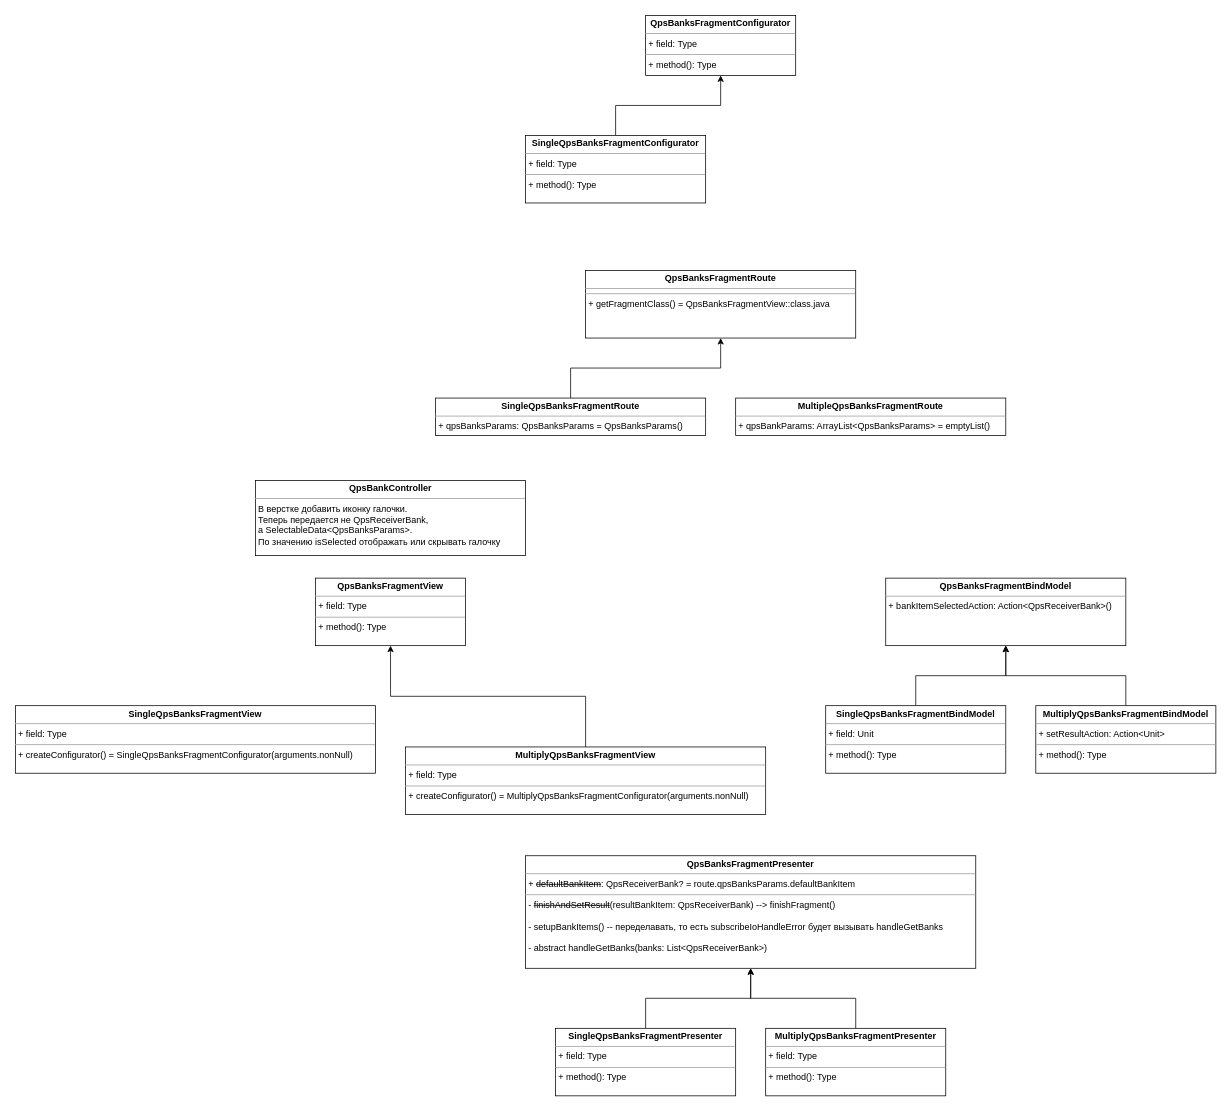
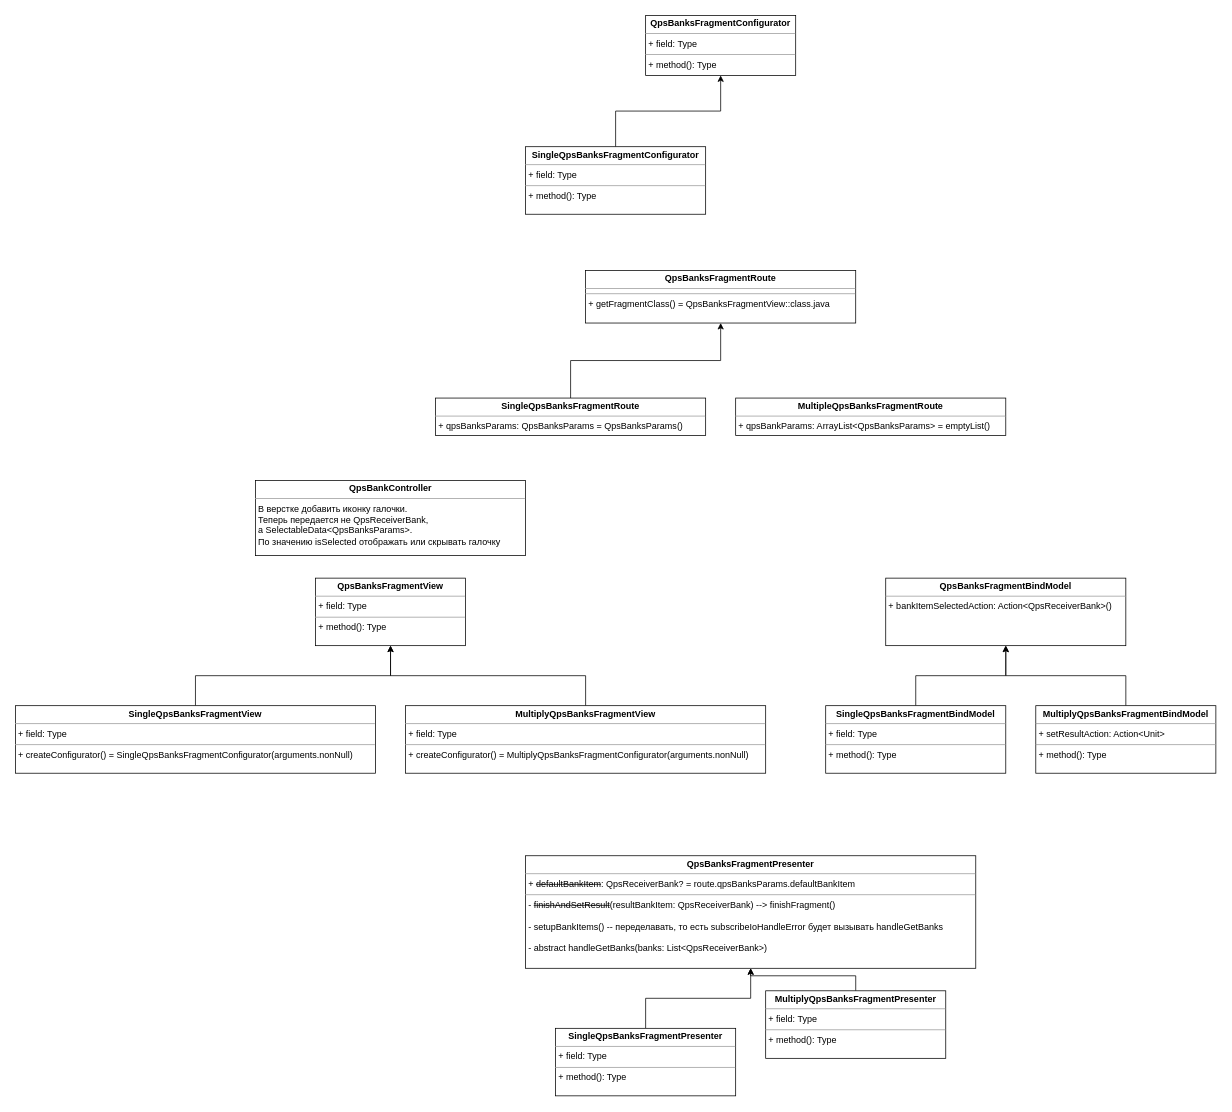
- <mxCell id="24" value="&lt;p style=&quot;margin: 0px ; margin-top: 4px ; text-align: center&quot;&gt;&lt;b&gt;SingleQpsBanksFragmentConfigurator&lt;/b&gt;&lt;/p&gt;&lt;hr size=&quot;1&quot;&gt;&lt;p style=&quot;margin: 0px ; margin-left: 4px&quot;&gt;+ field: Type&lt;/p&gt;&lt;hr size=&quot;1&quot;&gt;&lt;p style=&quot;margin: 0px ; margin-left: 4px&quot;&gt;+ method(): Type&lt;/p&gt;" style="verticalAlign=top;align=left;overflow=fill;fontSize=12;fontFamily=Helvetica;html=1;" vertex="1" parent="1"><mxGeometry y="180" width="240" height="90" as="geometry" x="700" /></mxCell>
+ <mxCell id="24" value="&lt;p style=&quot;margin: 0px ; margin-top: 4px ; text-align: center&quot;&gt;&lt;b&gt;SingleQpsBanksFragmentConfigurator&lt;/b&gt;&lt;/p&gt;&lt;hr size=&quot;1&quot;&gt;&lt;p style=&quot;margin: 0px ; margin-left: 4px&quot;&gt;+ field: Type&lt;/p&gt;&lt;hr size=&quot;1&quot;&gt;&lt;p style=&quot;margin: 0px ; margin-left: 4px&quot;&gt;+ method(): Type&lt;/p&gt;" style="verticalAlign=top;align=left;overflow=fill;fontSize=12;fontFamily=Helvetica;html=1;" vertex="1" parent="1"><mxGeometry x="700" y="195" width="240" height="90" as="geometry" /></mxCell>
- <mxCell id="4" value="&lt;p style=&quot;margin: 0px ; margin-top: 4px ; text-align: center&quot;&gt;&lt;b&gt;QpsBanksFragmentRoute&lt;/b&gt;&lt;/p&gt;&lt;hr size=&quot;1&quot;&gt;&lt;hr size=&quot;1&quot;&gt;&lt;p style=&quot;margin: 0px ; margin-left: 4px&quot;&gt;+ getFragmentClass() = QpsBanksFragmentView::class.java&lt;/p&gt;" style="verticalAlign=top;align=left;overflow=fill;fontSize=12;fontFamily=Helvetica;html=1;" vertex="1" parent="1"><mxGeometry x="780" y="360" width="360" height="90" as="geometry" /></mxCell>
+ <mxCell id="4" value="&lt;p style=&quot;margin: 0px ; margin-top: 4px ; text-align: center&quot;&gt;&lt;b&gt;QpsBanksFragmentRoute&lt;/b&gt;&lt;/p&gt;&lt;hr size=&quot;1&quot;&gt;&lt;hr size=&quot;1&quot;&gt;&lt;p style=&quot;margin: 0px ; margin-left: 4px&quot;&gt;+ getFragmentClass() = QpsBanksFragmentView::class.java&lt;/p&gt;" style="verticalAlign=top;align=left;overflow=fill;fontSize=12;fontFamily=Helvetica;html=1;" vertex="1" parent="1"><mxGeometry x="780" y="360" width="360" height="70" as="geometry" /></mxCell>
+ <mxCell id="6" style="edgeStyle=orthogonalEdgeStyle;rounded=0;orthogonalLoop=1;jettySize=auto;html=1;entryX=0.5;entryY=1;entryDx=0;entryDy=0;" edge="1" parent="1" source="7" target="2"><mxGeometry relative="1" as="geometry" /></mxCell>
- <mxCell id="19" value="&lt;p style=&quot;margin: 0px ; margin-top: 4px ; text-align: center&quot;&gt;&lt;b&gt;SingleQpsBanksFragmentBindModel&lt;/b&gt;&lt;/p&gt;&lt;hr size=&quot;1&quot;&gt;&lt;p style=&quot;margin: 0px ; margin-left: 4px&quot;&gt;+ field: Unit&lt;/p&gt;&lt;hr size=&quot;1&quot;&gt;&lt;p style=&quot;margin: 0px ; margin-left: 4px&quot;&gt;+ method(): Type&lt;/p&gt;" style="verticalAlign=top;align=left;overflow=fill;fontSize=12;fontFamily=Helvetica;html=1;" vertex="1" parent="1"><mxGeometry x="1100" y="940" width="240" height="90" as="geometry" /></mxCell>
+ <mxCell id="19" value="&lt;p style=&quot;margin: 0px ; margin-top: 4px ; text-align: center&quot;&gt;&lt;b&gt;SingleQpsBanksFragmentBindModel&lt;/b&gt;&lt;/p&gt;&lt;hr size=&quot;1&quot;&gt;&lt;p style=&quot;margin: 0px ; margin-left: 4px&quot;&gt;+ field: Type&lt;/p&gt;&lt;hr size=&quot;1&quot;&gt;&lt;p style=&quot;margin: 0px ; margin-left: 4px&quot;&gt;+ method(): Type&lt;/p&gt;" style="verticalAlign=top;align=left;overflow=fill;fontSize=12;fontFamily=Helvetica;html=1;" vertex="1" parent="1"><mxGeometry x="1100" y="940" width="240" height="90" as="geometry" /></mxCell>
- <mxCell id="17" value="&lt;p style=&quot;margin: 0px ; margin-top: 4px ; text-align: center&quot;&gt;&lt;b&gt;MultiplyQpsBanksFragmentView&lt;/b&gt;&lt;/p&gt;&lt;hr size=&quot;1&quot;&gt;&lt;p style=&quot;margin: 0px ; margin-left: 4px&quot;&gt;+ field: Type&lt;/p&gt;&lt;hr size=&quot;1&quot;&gt;&lt;p style=&quot;margin: 0px ; margin-left: 4px&quot;&gt;+ createConfigurator() = MultiplyQpsBanksFragmentConfigurator(arguments.nonNull)&lt;/p&gt;" style="verticalAlign=top;align=left;overflow=fill;fontSize=12;fontFamily=Helvetica;html=1;" vertex="1" parent="1"><mxGeometry x="540" y="995" width="480" height="90" as="geometry" /></mxCell>
+ <mxCell id="17" value="&lt;p style=&quot;margin: 0px ; margin-top: 4px ; text-align: center&quot;&gt;&lt;b&gt;MultiplyQpsBanksFragmentView&lt;/b&gt;&lt;/p&gt;&lt;hr size=&quot;1&quot;&gt;&lt;p style=&quot;margin: 0px ; margin-left: 4px&quot;&gt;+ field: Type&lt;/p&gt;&lt;hr size=&quot;1&quot;&gt;&lt;p style=&quot;margin: 0px ; margin-left: 4px&quot;&gt;+ createConfigurator() = MultiplyQpsBanksFragmentConfigurator(arguments.nonNull)&lt;/p&gt;" style="verticalAlign=top;align=left;overflow=fill;fontSize=12;fontFamily=Helvetica;html=1;" vertex="1" parent="1"><mxGeometry x="540" y="940" width="480" height="90" as="geometry" /></mxCell>
- <mxCell id="15" value="&lt;p style=&quot;margin: 0px ; margin-top: 4px ; text-align: center&quot;&gt;&lt;b&gt;MultiplyQpsBanksFragmentPresenter&lt;/b&gt;&lt;/p&gt;&lt;hr size=&quot;1&quot;&gt;&lt;p style=&quot;margin: 0px ; margin-left: 4px&quot;&gt;+ field: Type&lt;/p&gt;&lt;hr size=&quot;1&quot;&gt;&lt;p style=&quot;margin: 0px ; margin-left: 4px&quot;&gt;+ method(): Type&lt;/p&gt;" style="verticalAlign=top;align=left;overflow=fill;fontSize=12;fontFamily=Helvetica;html=1;" vertex="1" parent="1"><mxGeometry x="1020" y="1370" width="240" height="90" as="geometry" /></mxCell>
+ <mxCell id="15" value="&lt;p style=&quot;margin: 0px ; margin-top: 4px ; text-align: center&quot;&gt;&lt;b&gt;MultiplyQpsBanksFragmentPresenter&lt;/b&gt;&lt;/p&gt;&lt;hr size=&quot;1&quot;&gt;&lt;p style=&quot;margin: 0px ; margin-left: 4px&quot;&gt;+ field: Type&lt;/p&gt;&lt;hr size=&quot;1&quot;&gt;&lt;p style=&quot;margin: 0px ; margin-left: 4px&quot;&gt;+ method(): Type&lt;/p&gt;" style="verticalAlign=top;align=left;overflow=fill;fontSize=12;fontFamily=Helvetica;html=1;" vertex="1" parent="1"><mxGeometry x="1020" y="1320" width="240" height="90" as="geometry" /></mxCell>
